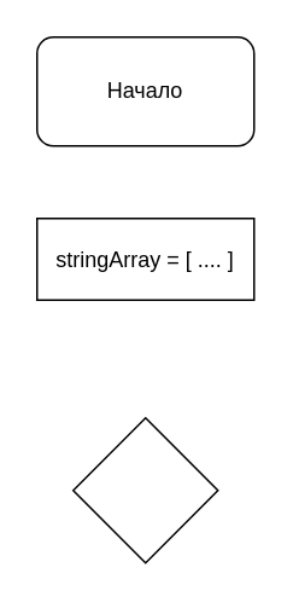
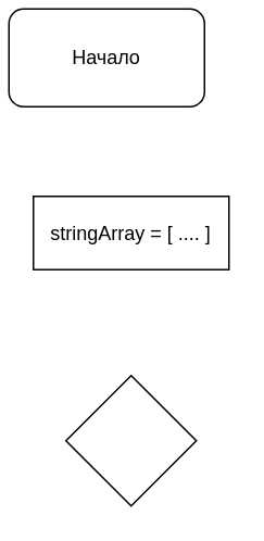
- <mxCell id="2" value="Начало" style="rounded=1;whiteSpace=wrap;html=1;" vertex="1" parent="1"><mxGeometry x="20" y="20" width="120" height="60" as="geometry" /></mxCell>
+ <mxCell id="2" value="Начало" style="rounded=1;whiteSpace=wrap;html=1;" vertex="1" parent="1"><mxGeometry x="5" y="5" width="120" height="60" as="geometry" /></mxCell>
